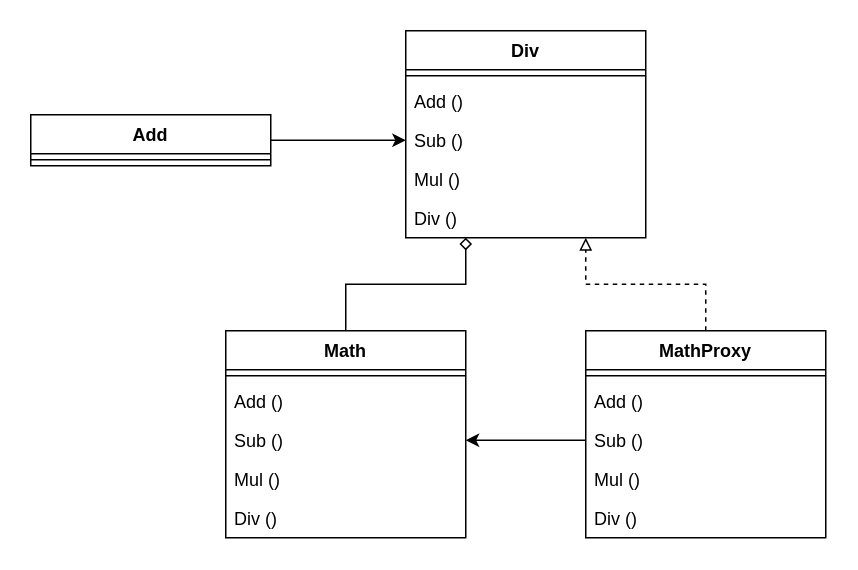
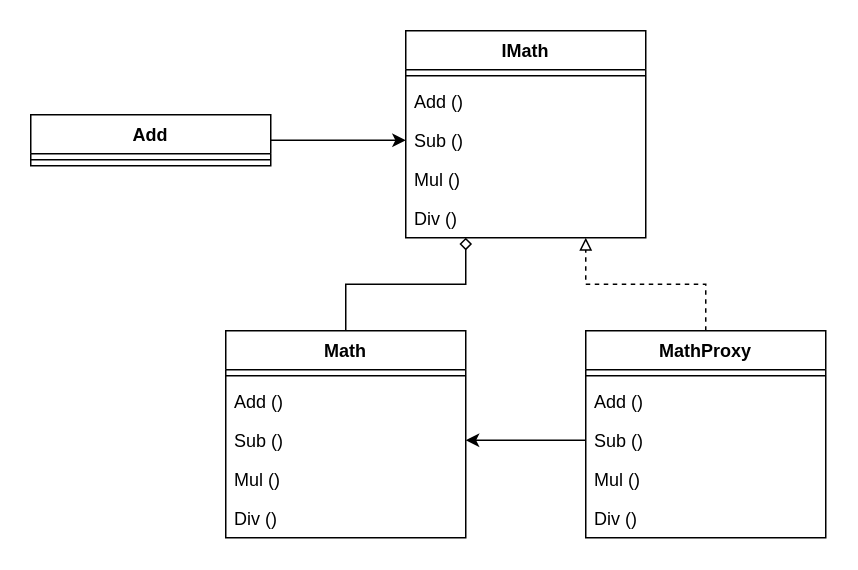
- <mxCell id="5" value="Div" style="swimlane;fontStyle=1;align=center;verticalAlign=top;childLayout=stackLayout;horizontal=1;startSize=26;horizontalStack=0;resizeParent=1;resizeParentMax=0;resizeLast=0;collapsible=1;marginBottom=0;whiteSpace=wrap;html=1;" vertex="1" parent="1"><mxGeometry x="270" y="20" width="160" height="138" as="geometry" /></mxCell>
+ <mxCell id="5" value="IMath" style="swimlane;fontStyle=1;align=center;verticalAlign=top;childLayout=stackLayout;horizontal=1;startSize=26;horizontalStack=0;resizeParent=1;resizeParentMax=0;resizeLast=0;collapsible=1;marginBottom=0;whiteSpace=wrap;html=1;" vertex="1" parent="1"><mxGeometry x="270" y="20" width="160" height="138" as="geometry" /></mxCell>
